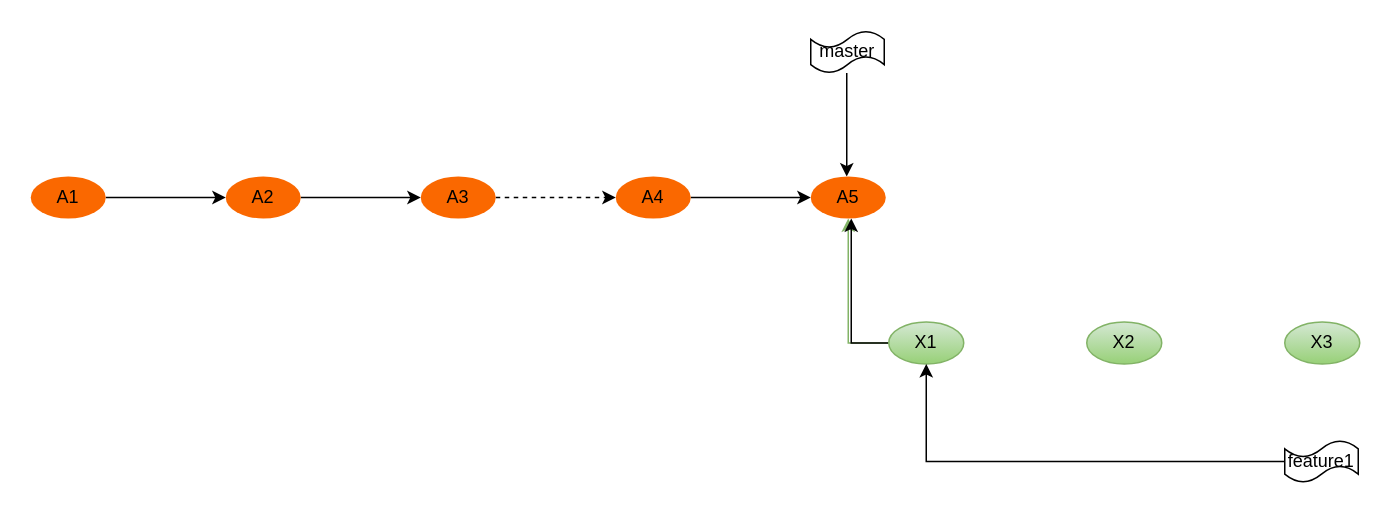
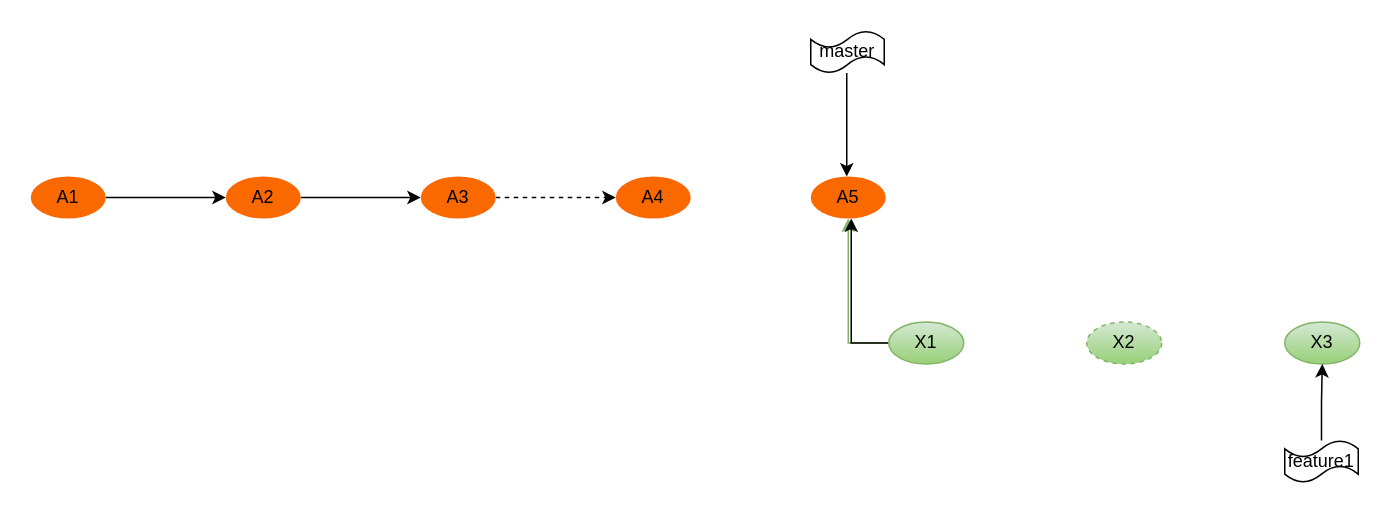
- <mxCell id="17" value="" style="edgeStyle=orthogonalEdgeStyle;rounded=0;orthogonalLoop=1;jettySize=auto;html=1;" edge="1" parent="1" source="18" target="19"><mxGeometry relative="1" as="geometry" /></mxCell>
- <mxCell id="11" value="X2" style="ellipse;whiteSpace=wrap;html=1;fillColor=#d5e8d4;strokeColor=#82b366;gradientColor=#97d077;" vertex="1" parent="1"><mxGeometry x="724" y="214" width="50" height="28" as="geometry" /></mxCell>
+ <mxCell id="11" value="X2" style="ellipse;whiteSpace=wrap;html=1;fillColor=#d5e8d4;strokeColor=#82b366;gradientColor=#97d077;dashed=1;" vertex="1" parent="1"><mxGeometry x="724" y="214" width="50" height="28" as="geometry" /></mxCell>
- <mxCell id="15" style="edgeStyle=orthogonalEdgeStyle;rounded=0;orthogonalLoop=1;jettySize=auto;html=1;" edge="1" parent="1" source="16" target="10"><mxGeometry relative="1" as="geometry" /></mxCell>
+ <mxCell id="15" style="edgeStyle=orthogonalEdgeStyle;rounded=0;orthogonalLoop=1;jettySize=auto;html=1;entryX=0.5;entryY=1;entryDx=0;entryDy=0;" edge="1" parent="1" source="16" target="12"><mxGeometry relative="1" as="geometry" /></mxCell>
